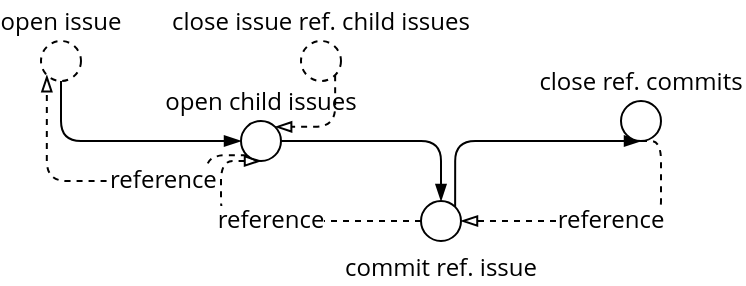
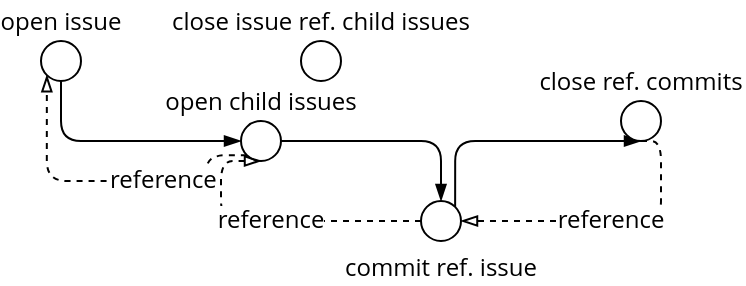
- <mxCell id="4" value="open issue" style="ellipse;html=1;labelPosition=center;verticalLabelPosition=top;align=center;verticalAlign=bottom;fontFamily=open sans;dashed=1;" vertex="1" parent="1"><mxGeometry x="20" y="20" width="20" height="20" as="geometry" /></mxCell>
+ <mxCell id="4" value="open issue" style="ellipse;html=1;labelPosition=center;verticalLabelPosition=top;align=center;verticalAlign=bottom;fontFamily=open sans;" vertex="1" parent="1"><mxGeometry x="20" y="20" width="20" height="20" as="geometry" /></mxCell>
- <mxCell id="6" value="close issue ref. child issues" style="ellipse;html=1;labelPosition=center;verticalLabelPosition=top;align=center;verticalAlign=bottom;fontFamily=open sans;dashed=1;" vertex="1" parent="1"><mxGeometry x="150" y="20" width="20" height="20" as="geometry" /></mxCell>
+ <mxCell id="6" value="close issue ref. child issues" style="ellipse;html=1;labelPosition=center;verticalLabelPosition=top;align=center;verticalAlign=bottom;fontFamily=open sans;" vertex="1" parent="1"><mxGeometry x="150" y="20" width="20" height="20" as="geometry" /></mxCell>
- <mxCell id="5" style="edgeStyle=orthogonalEdgeStyle;rounded=1;orthogonalLoop=1;jettySize=auto;html=1;exitX=1;exitY=1;exitDx=0;exitDy=0;entryX=1;entryY=0;entryDx=0;entryDy=0;fontFamily=open sans;fontSize=12;fontColor=default;dashed=1;endArrow=blockThin;endFill=0;" edge="1" parent="1" source="6" target="9"><mxGeometry relative="1" as="geometry"><Array as="points"><mxPoint x="167" y="63" /></Array></mxGeometry></mxCell>
